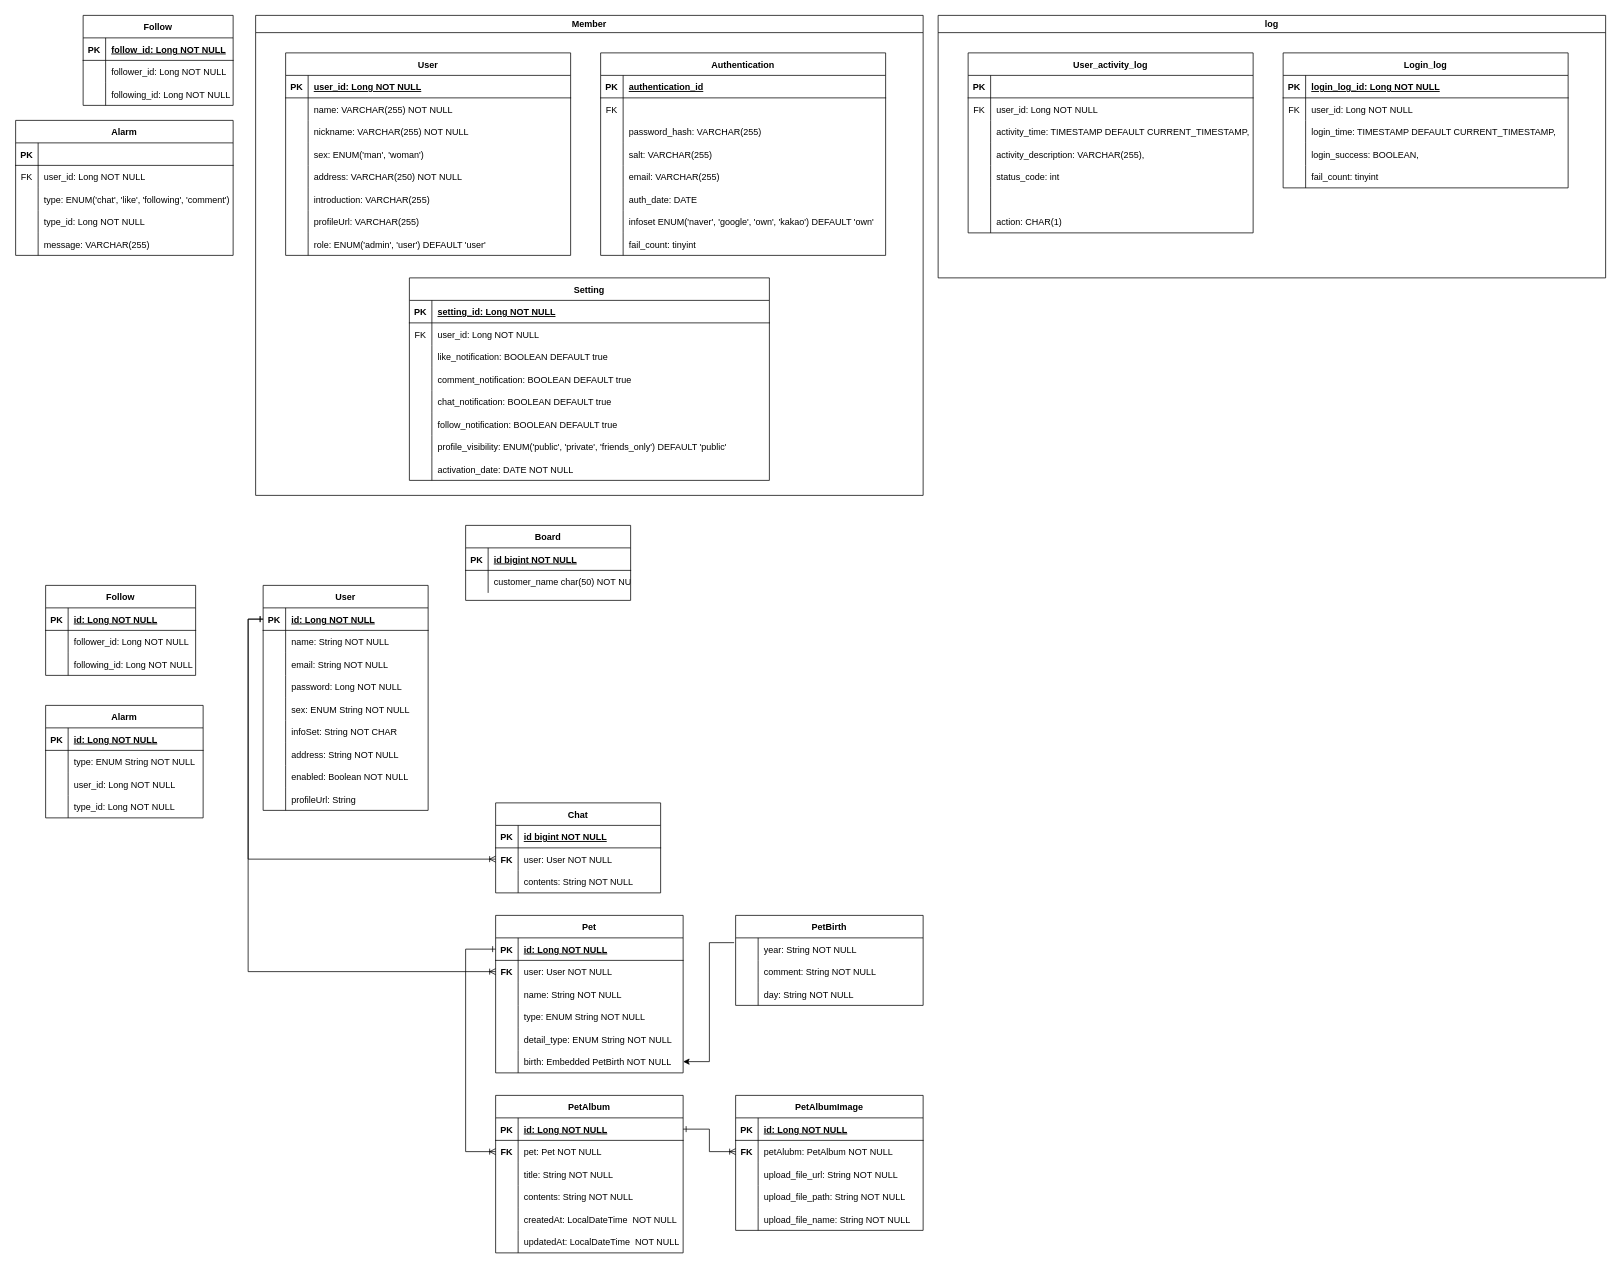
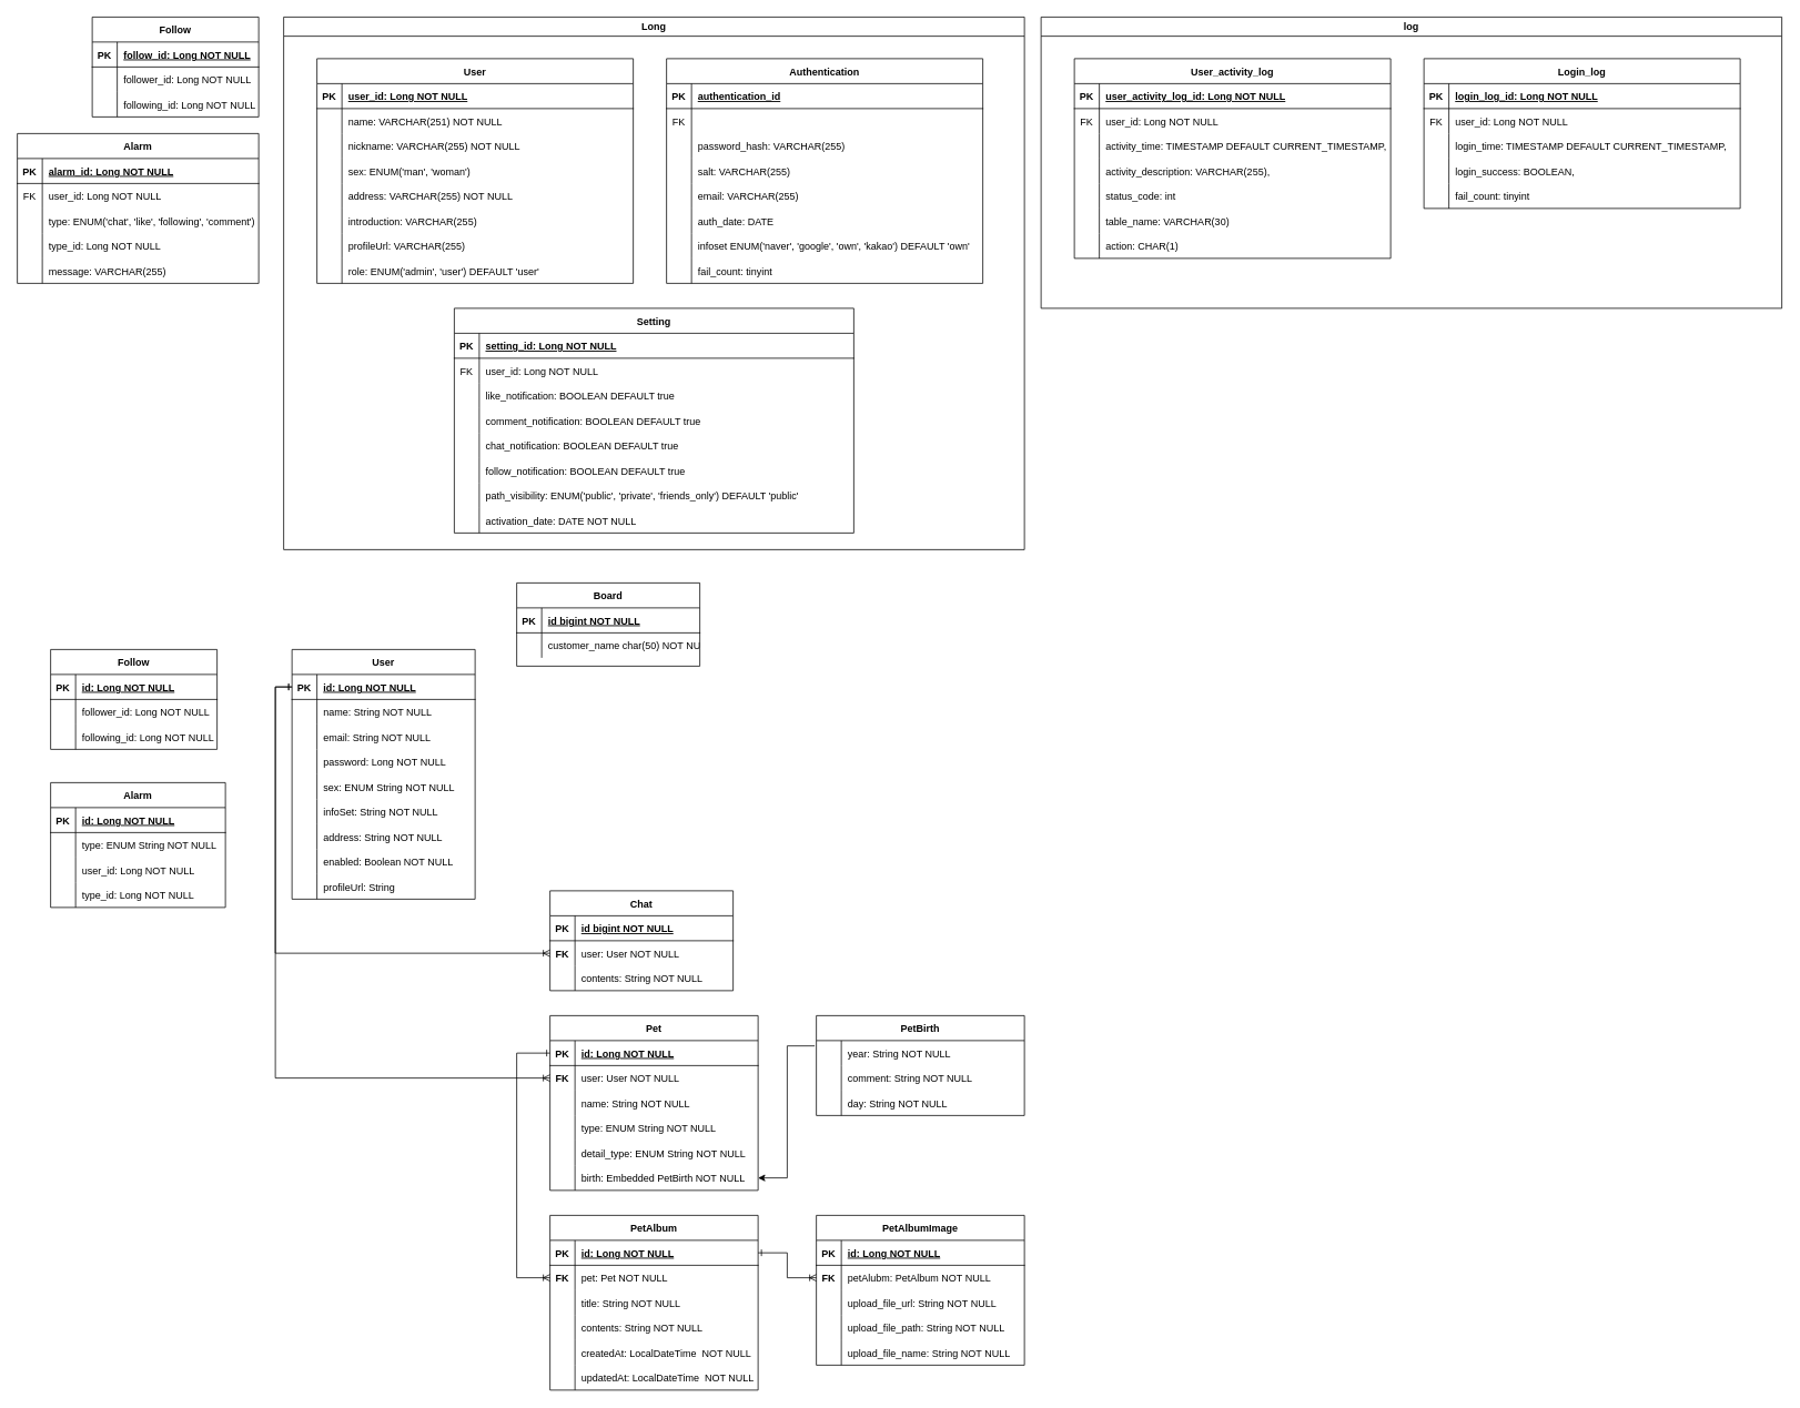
- <mxCell id="28" value="Member" style="swimlane;whiteSpace=wrap;html=1;" vertex="1" parent="1"><mxGeometry x="340" y="20" width="890" height="640" as="geometry" /></mxCell>
+ <mxCell id="28" value="Long" style="swimlane;whiteSpace=wrap;html=1;" vertex="1" parent="1"><mxGeometry x="340" y="20" width="890" height="640" as="geometry" /></mxCell>
+ <mxCell id="107" value="user_activity_log_id: Long NOT NULL " style="shape=partialRectangle;overflow=hidden;connectable=0;fillColor=none;top=0;left=0;bottom=0;right=0;align=left;spacingLeft=6;fontStyle=5;" vertex="1" parent="105"><mxGeometry x="30" width="350" height="30" as="geometry"><mxRectangle width="350" height="30" as="alternateBounds" /></mxGeometry></mxCell>
- <mxCell id="60" value="name: VARCHAR(255) NOT NULL" style="shape=partialRectangle;overflow=hidden;connectable=0;fillColor=none;top=0;left=0;bottom=0;right=0;align=left;spacingLeft=6;" vertex="1" parent="58"><mxGeometry x="30" width="350" height="30" as="geometry"><mxRectangle width="350" height="30" as="alternateBounds" /></mxGeometry></mxCell>
+ <mxCell id="60" value="name: VARCHAR(251) NOT NULL" style="shape=partialRectangle;overflow=hidden;connectable=0;fillColor=none;top=0;left=0;bottom=0;right=0;align=left;spacingLeft=6;" vertex="1" parent="58"><mxGeometry x="30" width="350" height="30" as="geometry"><mxRectangle width="350" height="30" as="alternateBounds" /></mxGeometry></mxCell>
+ <mxCell id="15" value="alarm_id: Long NOT NULL " style="shape=partialRectangle;overflow=hidden;connectable=0;fillColor=none;top=0;left=0;bottom=0;right=0;align=left;spacingLeft=6;fontStyle=5;" vertex="1" parent="13"><mxGeometry x="30" width="260" height="30" as="geometry"><mxRectangle width="260" height="30" as="alternateBounds" /></mxGeometry></mxCell>
- <mxCell id="69" value="address: VARCHAR(250) NOT NULL" style="shape=partialRectangle;overflow=hidden;connectable=0;fillColor=none;top=0;left=0;bottom=0;right=0;align=left;spacingLeft=6;" vertex="1" parent="67"><mxGeometry x="30" width="350" height="30" as="geometry"><mxRectangle width="350" height="30" as="alternateBounds" /></mxGeometry></mxCell>
+ <mxCell id="69" value="address: VARCHAR(255) NOT NULL" style="shape=partialRectangle;overflow=hidden;connectable=0;fillColor=none;top=0;left=0;bottom=0;right=0;align=left;spacingLeft=6;" vertex="1" parent="67"><mxGeometry x="30" width="350" height="30" as="geometry"><mxRectangle width="350" height="30" as="alternateBounds" /></mxGeometry></mxCell>
+ <mxCell id="122" value="table_name: VARCHAR(30)" style="shape=partialRectangle;overflow=hidden;connectable=0;fillColor=none;top=0;left=0;bottom=0;right=0;align=left;spacingLeft=6;" vertex="1" parent="120"><mxGeometry x="30" width="350" height="30" as="geometry"><mxRectangle width="350" height="30" as="alternateBounds" /></mxGeometry></mxCell>
- <mxCell id="50" value="profile_visibility: ENUM('public', 'private', 'friends_only') DEFAULT 'public'" style="shape=partialRectangle;overflow=hidden;connectable=0;fillColor=none;top=0;left=0;bottom=0;right=0;align=left;spacingLeft=6;" vertex="1" parent="48"><mxGeometry x="30" width="450" height="30" as="geometry"><mxRectangle width="450" height="30" as="alternateBounds" /></mxGeometry></mxCell>
+ <mxCell id="50" value="path_visibility: ENUM('public', 'private', 'friends_only') DEFAULT 'public'" style="shape=partialRectangle;overflow=hidden;connectable=0;fillColor=none;top=0;left=0;bottom=0;right=0;align=left;spacingLeft=6;" vertex="1" parent="48"><mxGeometry x="30" width="450" height="30" as="geometry"><mxRectangle width="450" height="30" as="alternateBounds" /></mxGeometry></mxCell>
- <mxCell id="160" value="infoSet: String NOT CHAR" style="shape=partialRectangle;overflow=hidden;connectable=0;fillColor=none;top=0;left=0;bottom=0;right=0;align=left;spacingLeft=6;" vertex="1" parent="158"><mxGeometry x="30" width="190" height="30" as="geometry"><mxRectangle width="190" height="30" as="alternateBounds" /></mxGeometry></mxCell>
+ <mxCell id="160" value="infoSet: String NOT NULL" style="shape=partialRectangle;overflow=hidden;connectable=0;fillColor=none;top=0;left=0;bottom=0;right=0;align=left;spacingLeft=6;" vertex="1" parent="158"><mxGeometry x="30" width="190" height="30" as="geometry"><mxRectangle width="190" height="30" as="alternateBounds" /></mxGeometry></mxCell>
